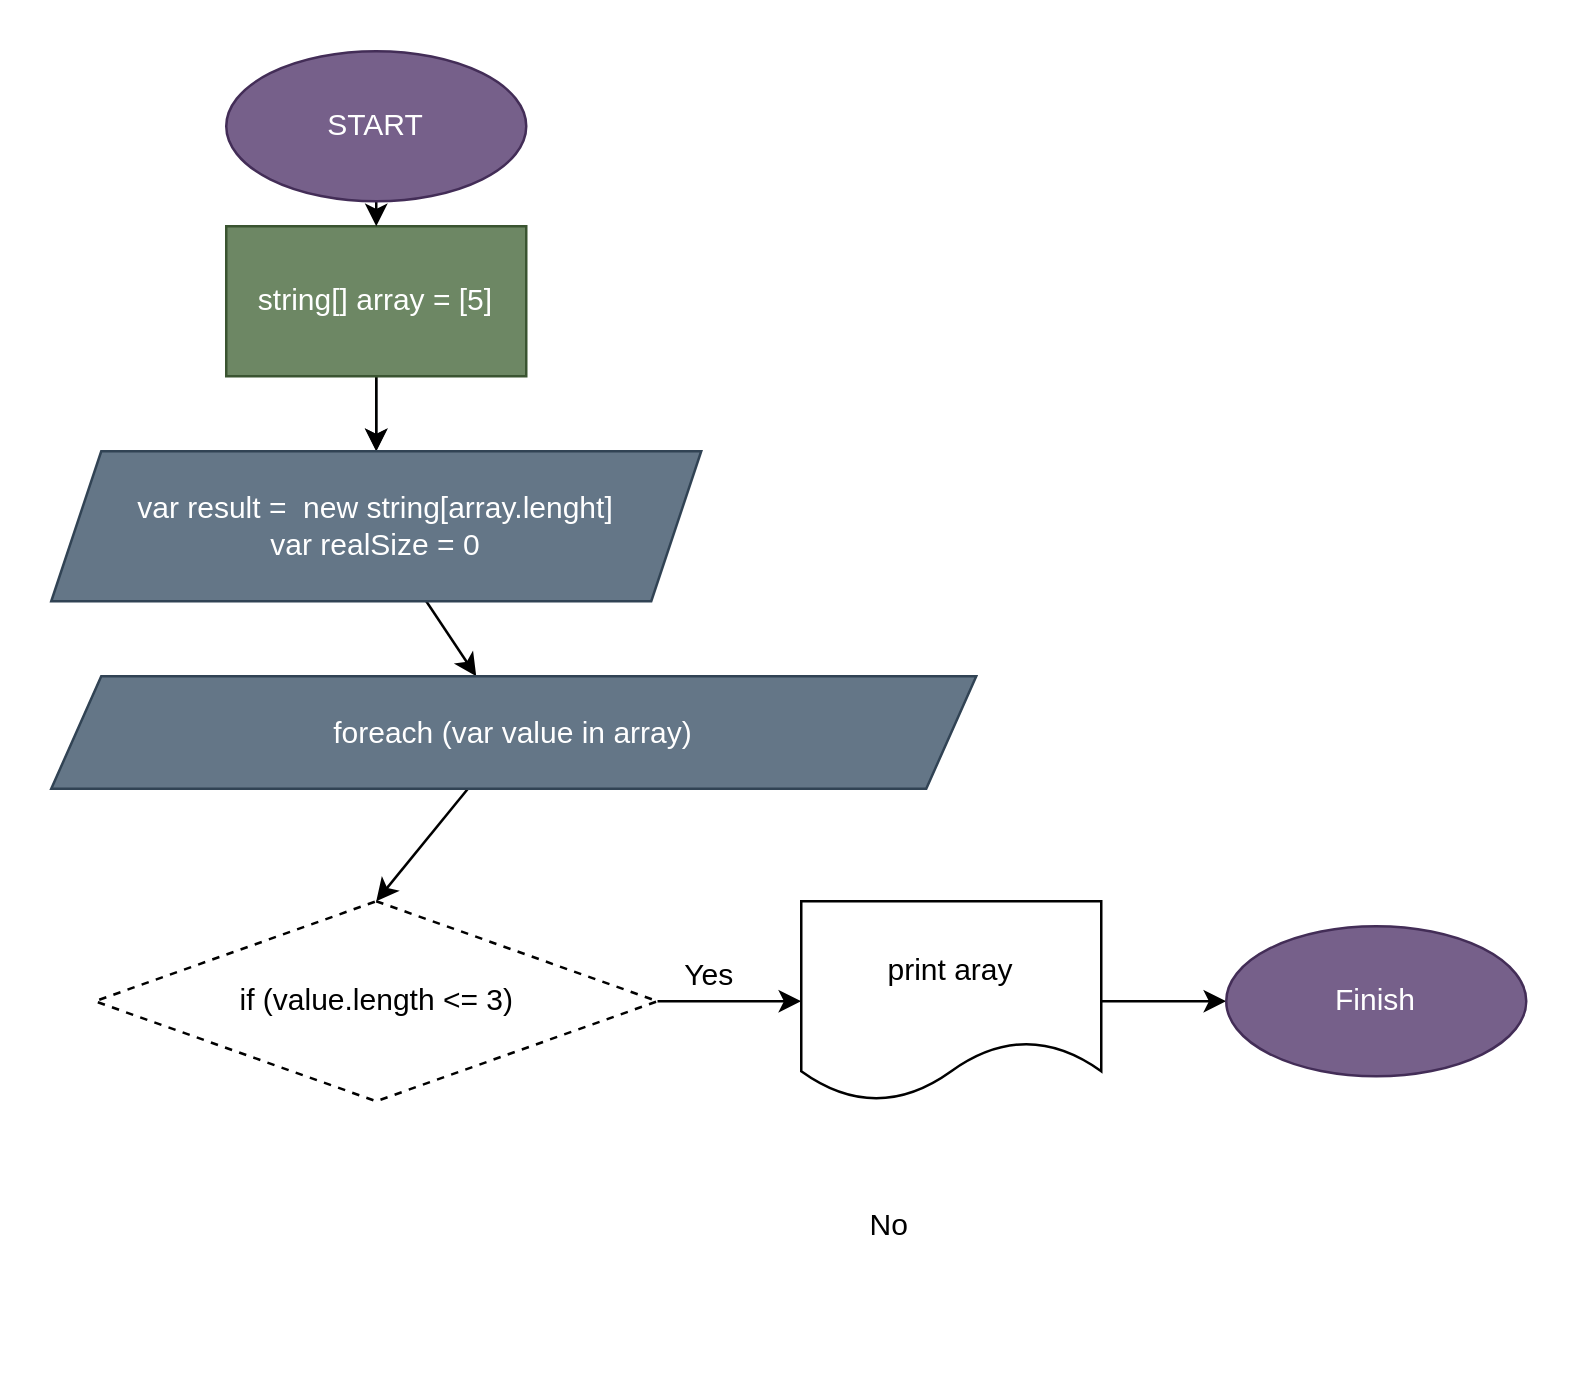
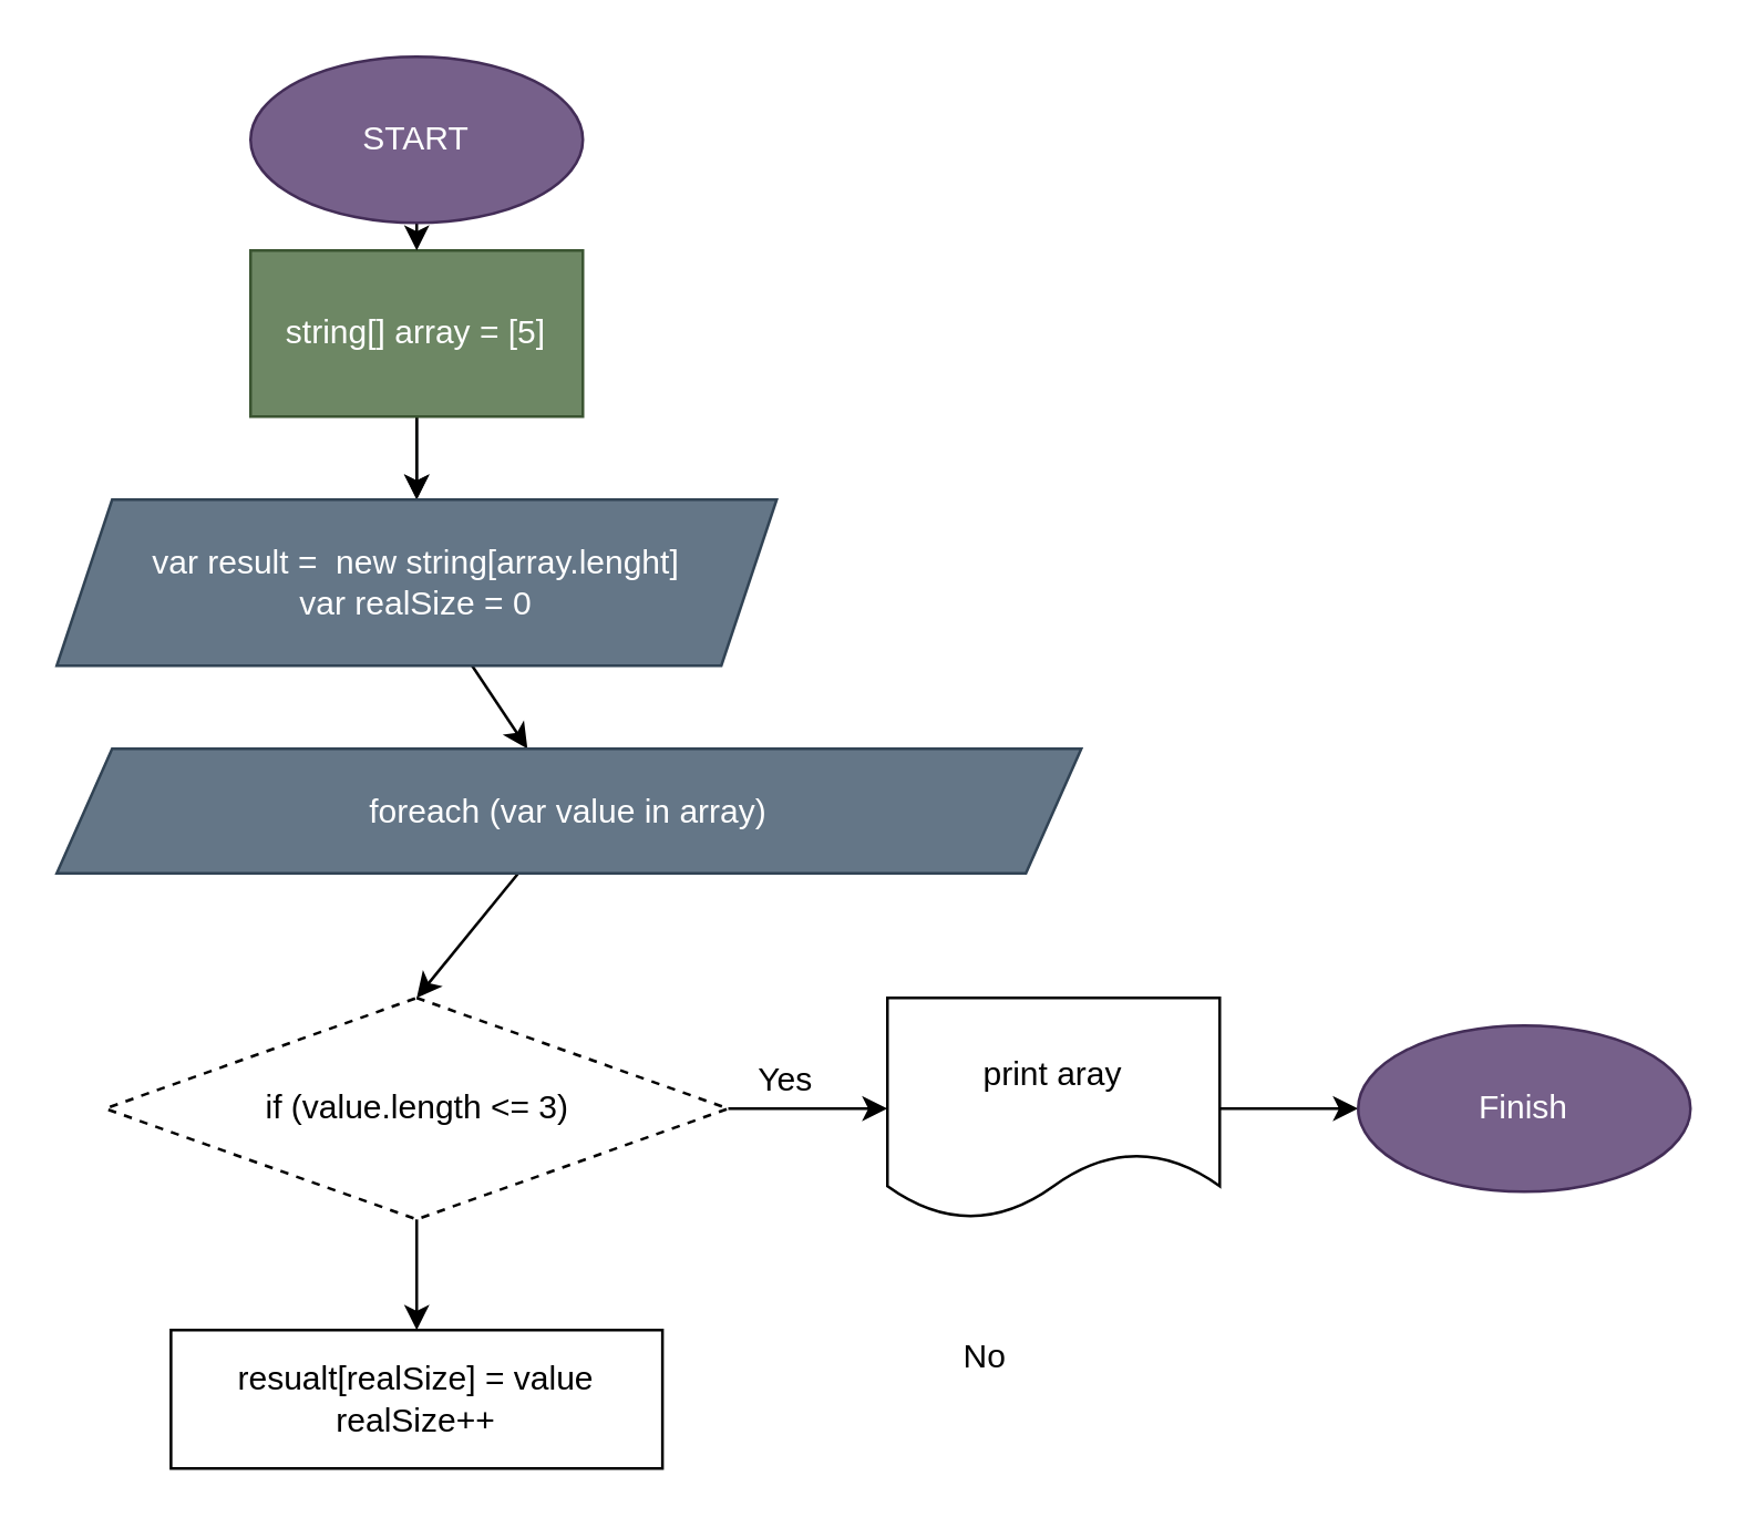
+ <mxCell id="7" style="edgeStyle=none;html=1;entryX=0.5;entryY=0;entryDx=0;entryDy=0;fontSize=12;" edge="1" parent="1" source="9" target="10"><mxGeometry relative="1" as="geometry" /></mxCell>
+ <mxCell id="10" value="resualt[realSize] = value&lt;br&gt;realSize++" style="whiteSpace=wrap;html=1;rounded=0;" vertex="1" parent="1"><mxGeometry x="61.25" y="480" width="177.5" height="50" as="geometry" /></mxCell>
